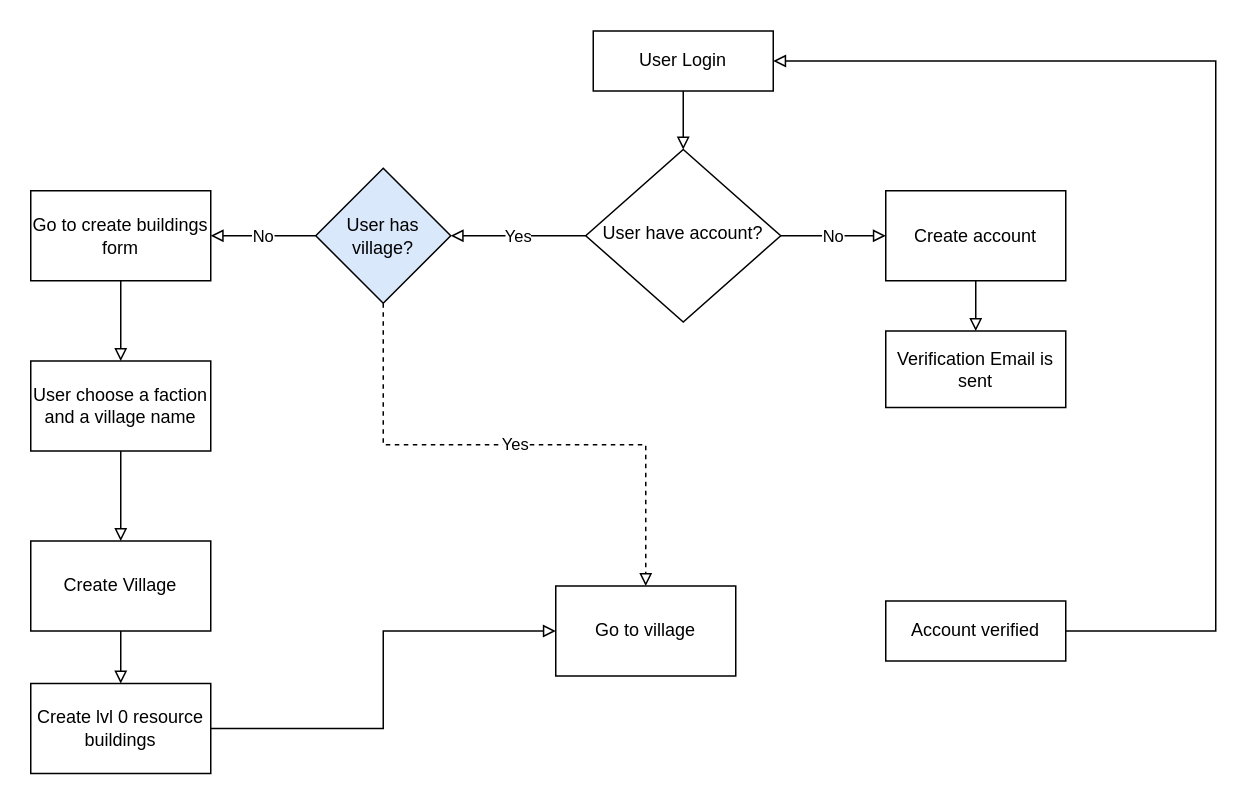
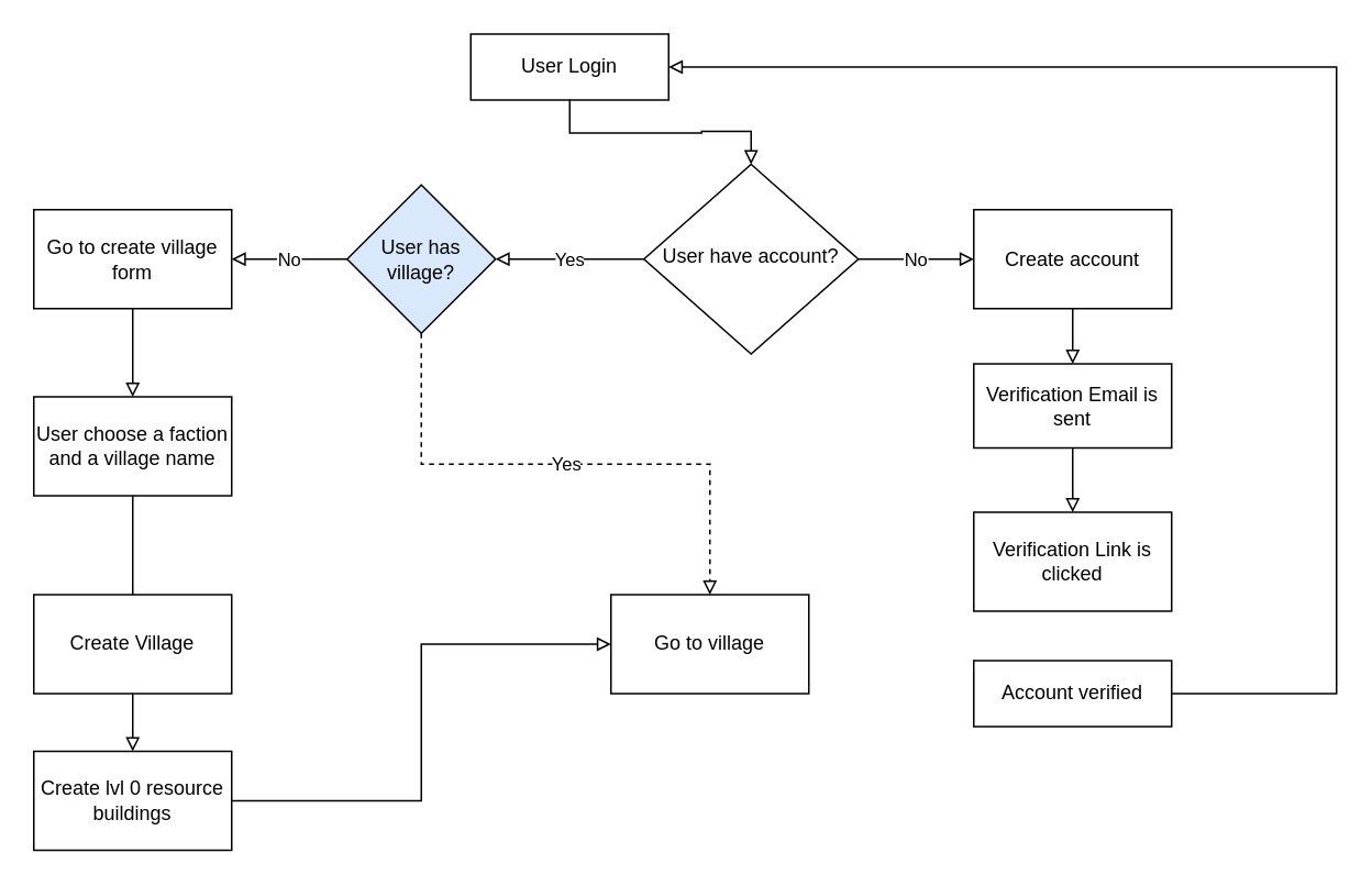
- <mxCell id="3" value="User Login" style="rounded=1;whiteSpace=wrap;html=1;fontSize=12;glass=0;strokeWidth=1;shadow=0;arcSize=0;" vertex="1" parent="1"><mxGeometry x="395" y="20" width="120" height="40" as="geometry" /></mxCell>
+ <mxCell id="3" value="User Login" style="rounded=1;whiteSpace=wrap;html=1;fontSize=12;glass=0;strokeWidth=1;shadow=0;arcSize=0;" vertex="1" parent="1"><mxGeometry x="285" y="20" width="120" height="40" as="geometry" /></mxCell>
- <mxCell id="19" value="Go to create buildings form" style="shape=parallelogram;perimeter=parallelogramPerimeter;whiteSpace=wrap;html=1;fixedSize=1;fontColor=#000000;size=-30;" vertex="1" parent="1"><mxGeometry x="20" y="126.5" width="120" height="60" as="geometry" /></mxCell>
+ <mxCell id="19" value="Go to create village form" style="shape=parallelogram;perimeter=parallelogramPerimeter;whiteSpace=wrap;html=1;fixedSize=1;fontColor=#000000;size=-30;" vertex="1" parent="1"><mxGeometry x="20" y="126.5" width="120" height="60" as="geometry" /></mxCell>
+ <mxCell id="7" style="edgeStyle=orthogonalEdgeStyle;rounded=0;orthogonalLoop=1;jettySize=auto;html=1;entryX=0.5;entryY=0;entryDx=0;entryDy=0;fontColor=#000000;endArrow=block;endFill=0;" edge="1" parent="1" source="8" target="11"><mxGeometry relative="1" as="geometry" /></mxCell>
+ <mxCell id="11" value="Verification Link is clicked" style="shape=parallelogram;perimeter=parallelogramPerimeter;whiteSpace=wrap;html=1;fixedSize=1;fontColor=#000000;size=0;" vertex="1" parent="1"><mxGeometry x="590" y="310" width="120" height="60" as="geometry" /></mxCell>
- <mxCell id="20" style="edgeStyle=orthogonalEdgeStyle;rounded=0;orthogonalLoop=1;jettySize=auto;html=1;entryX=0.5;entryY=0;entryDx=0;entryDy=0;fontColor=#000000;endArrow=block;endFill=0;" edge="1" parent="1" source="21" target="23"><mxGeometry relative="1" as="geometry" /></mxCell>
+ <mxCell id="20" style="edgeStyle=orthogonalEdgeStyle;rounded=0;orthogonalLoop=1;jettySize=auto;html=1;entryX=0.5;entryY=0;entryDx=0;entryDy=0;fontColor=#000000;endArrow=none;endFill=0;" edge="1" parent="1" source="21" target="23"><mxGeometry relative="1" as="geometry" /></mxCell>
- <mxCell id="17" value="Go to village" style="shape=parallelogram;perimeter=parallelogramPerimeter;whiteSpace=wrap;html=1;fixedSize=1;fontColor=#000000;size=-30;" vertex="1" parent="1"><mxGeometry x="370" y="390" width="120" height="60" as="geometry" /></mxCell>
+ <mxCell id="17" value="Go to village" style="shape=parallelogram;perimeter=parallelogramPerimeter;whiteSpace=wrap;html=1;fixedSize=1;fontColor=#000000;size=-30;" vertex="1" parent="1"><mxGeometry x="370" y="360" width="120" height="60" as="geometry" /></mxCell>
